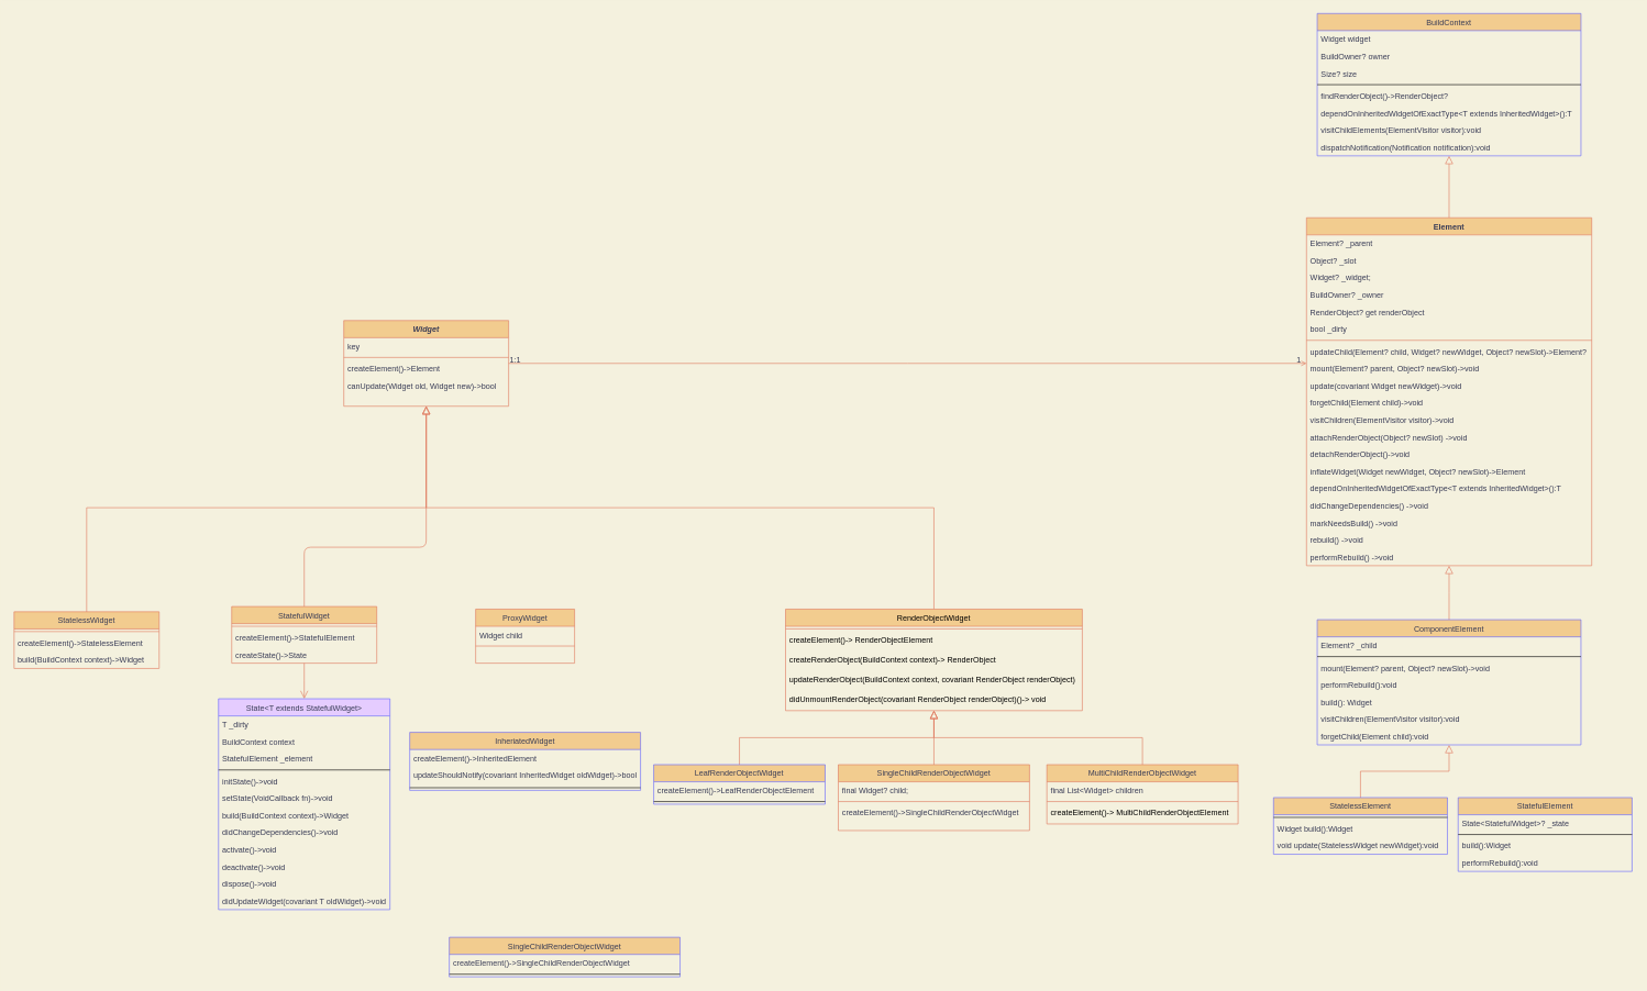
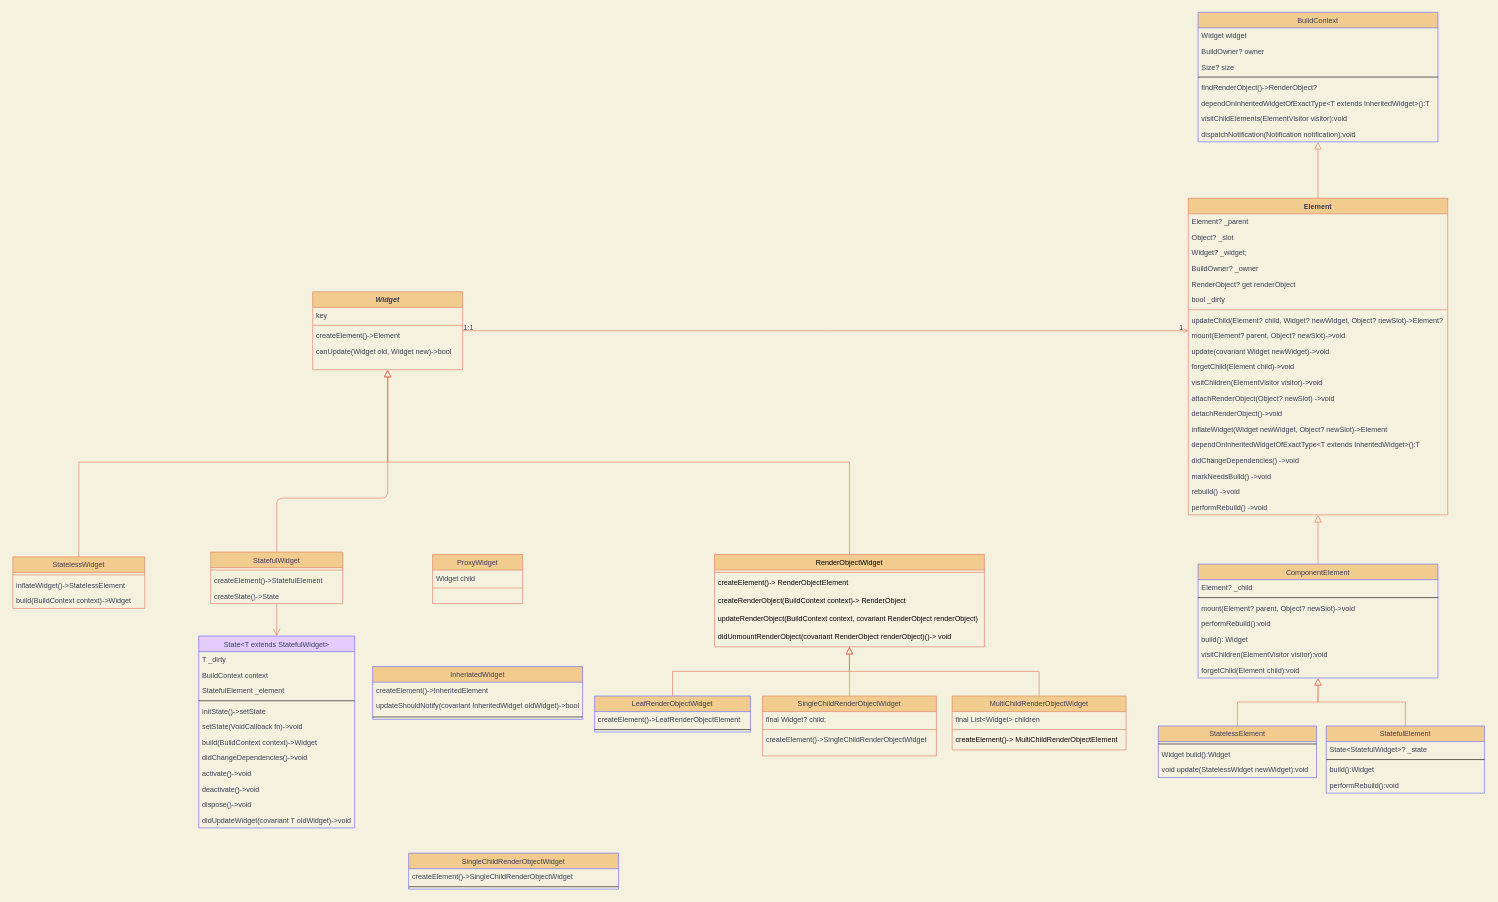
- <mxCell id="12" value="createElement()-&gt;StatelessElement" style="text;align=left;verticalAlign=top;spacingLeft=4;spacingRight=4;overflow=hidden;rotatable=0;points=[[0,0.5],[1,0.5]];portConstraint=eastwest;fontColor=#393C56;" parent="10" vertex="1"><mxGeometry y="34" width="220" height="26" as="geometry" /></mxCell>
+ <mxCell id="12" value="inflateWidget()-&gt;StatelessElement" style="text;align=left;verticalAlign=top;spacingLeft=4;spacingRight=4;overflow=hidden;rotatable=0;points=[[0,0.5],[1,0.5]];portConstraint=eastwest;fontColor=#393C56;" parent="10" vertex="1"><mxGeometry y="34" width="220" height="26" as="geometry" /></mxCell>
+ <mxCell id="112" value="" style="edgeStyle=elbowEdgeStyle;rounded=0;orthogonalLoop=1;jettySize=auto;elbow=vertical;html=1;endArrow=block;endFill=0;endSize=10;strokeColor=#E07A5F;strokeWidth=1;" edge="1" parent="1" source="113" target="105"><mxGeometry relative="1" as="geometry" /></mxCell>
- <mxCell id="52" value="initState()-&gt;void" style="text;strokeColor=none;fillColor=none;align=left;verticalAlign=top;spacingLeft=4;spacingRight=4;overflow=hidden;rotatable=0;points=[[0,0.5],[1,0.5]];portConstraint=eastwest;rounded=0;sketch=0;fontColor=#393C56;" parent="47" vertex="1"><mxGeometry y="112" width="260" height="26" as="geometry" /></mxCell>
+ <mxCell id="52" value="initState()-&gt;setState" style="text;strokeColor=none;fillColor=none;align=left;verticalAlign=top;spacingLeft=4;spacingRight=4;overflow=hidden;rotatable=0;points=[[0,0.5],[1,0.5]];portConstraint=eastwest;rounded=0;sketch=0;fontColor=#393C56;" parent="47" vertex="1"><mxGeometry y="112" width="260" height="26" as="geometry" /></mxCell>
